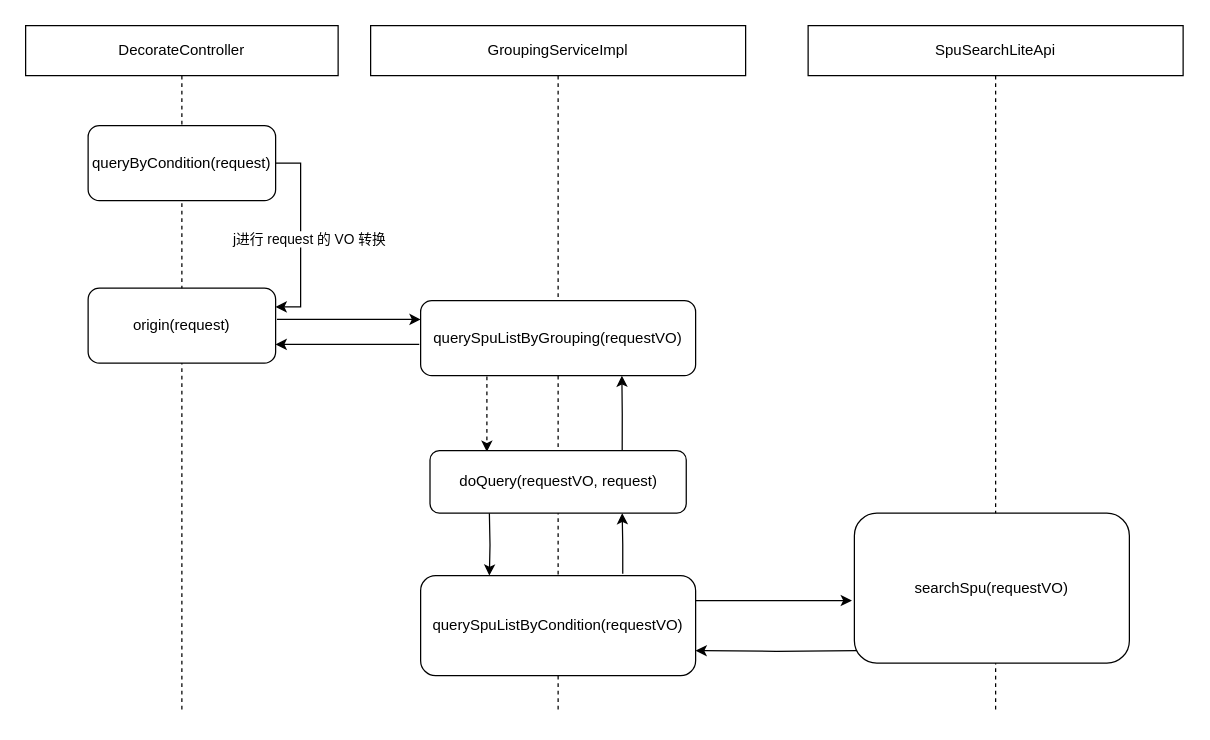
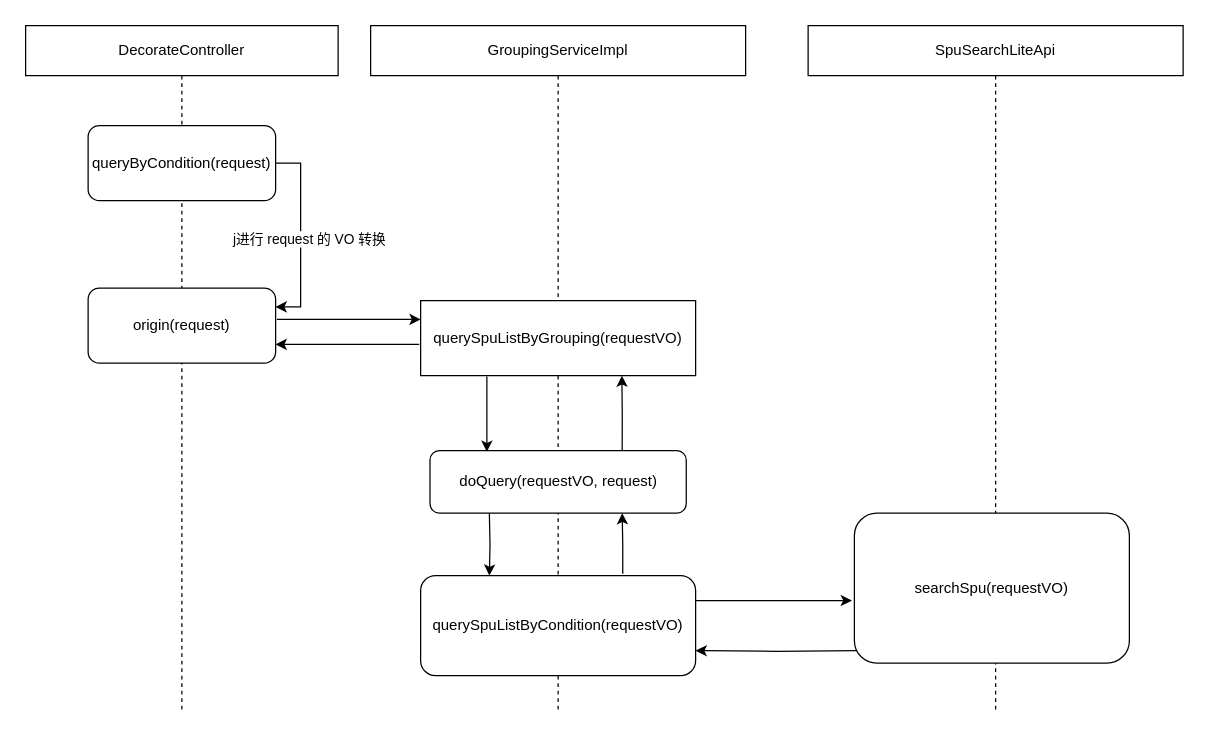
- <mxCell id="9" value="querySpuListByGrouping(requestVO)" style="rounded=1;whiteSpace=wrap;html=1;" parent="7" vertex="1"><mxGeometry x="40" y="220" width="220" height="60" as="geometry" /></mxCell>
+ <mxCell id="9" value="querySpuListByGrouping(requestVO)" style="whiteSpace=wrap;html=1;rounded=0;" parent="7" vertex="1"><mxGeometry x="40" y="220" width="220" height="60" as="geometry" /></mxCell>
- <mxCell id="8" style="edgeStyle=orthogonalEdgeStyle;rounded=0;orthogonalLoop=1;jettySize=auto;html=1;exitX=0.241;exitY=1.011;exitDx=0;exitDy=0;entryX=0.222;entryY=0.02;entryDx=0;entryDy=0;entryPerimeter=0;exitPerimeter=0;dashed=1;" parent="7" source="9" target="12" edge="1"><mxGeometry relative="1" as="geometry" /></mxCell>
+ <mxCell id="8" style="edgeStyle=orthogonalEdgeStyle;rounded=0;orthogonalLoop=1;jettySize=auto;html=1;exitX=0.241;exitY=1.011;exitDx=0;exitDy=0;entryX=0.222;entryY=0.02;entryDx=0;entryDy=0;entryPerimeter=0;exitPerimeter=0;" parent="7" source="9" target="12" edge="1"><mxGeometry relative="1" as="geometry" /></mxCell>
